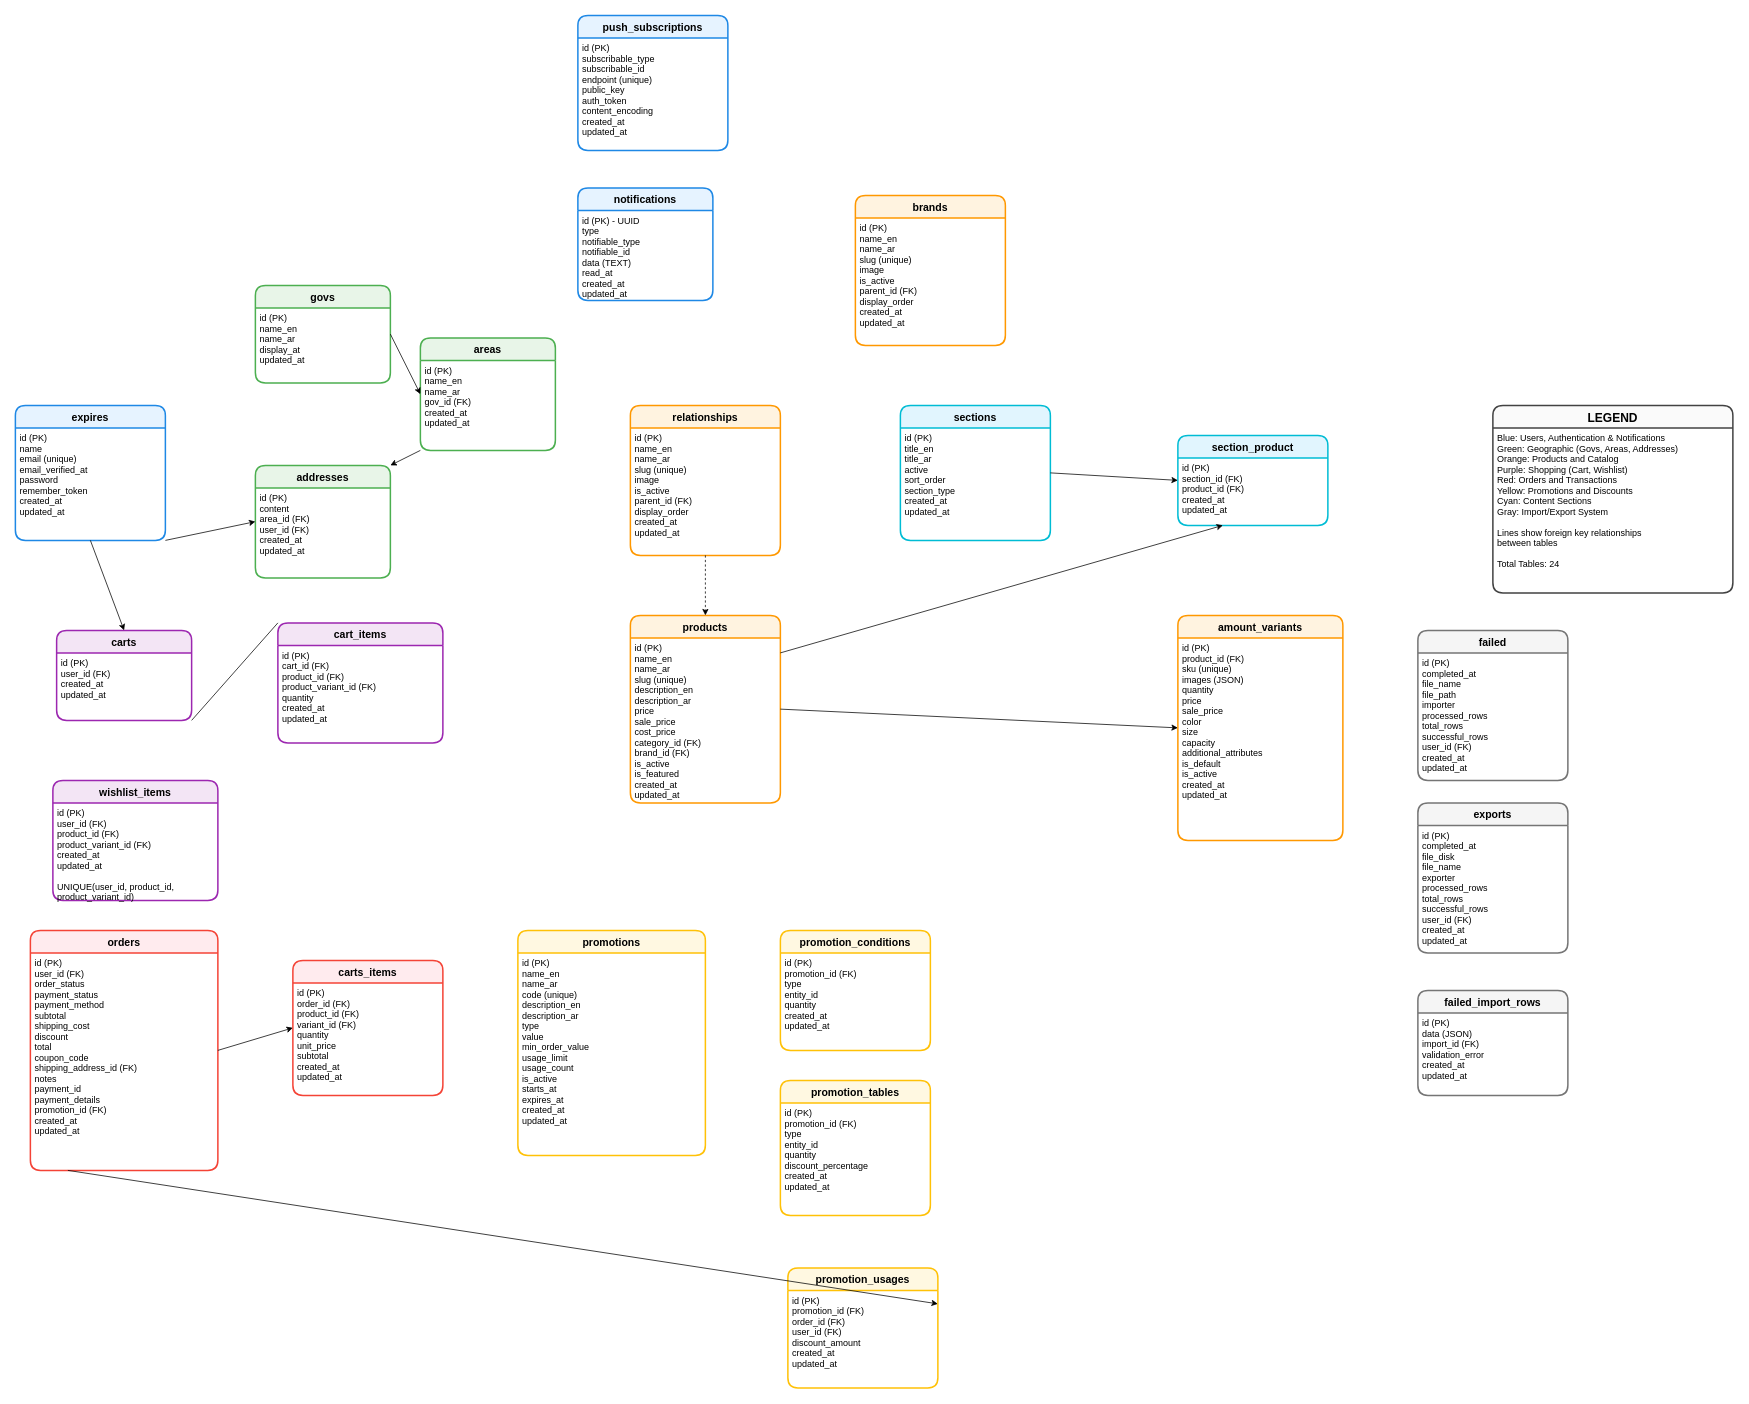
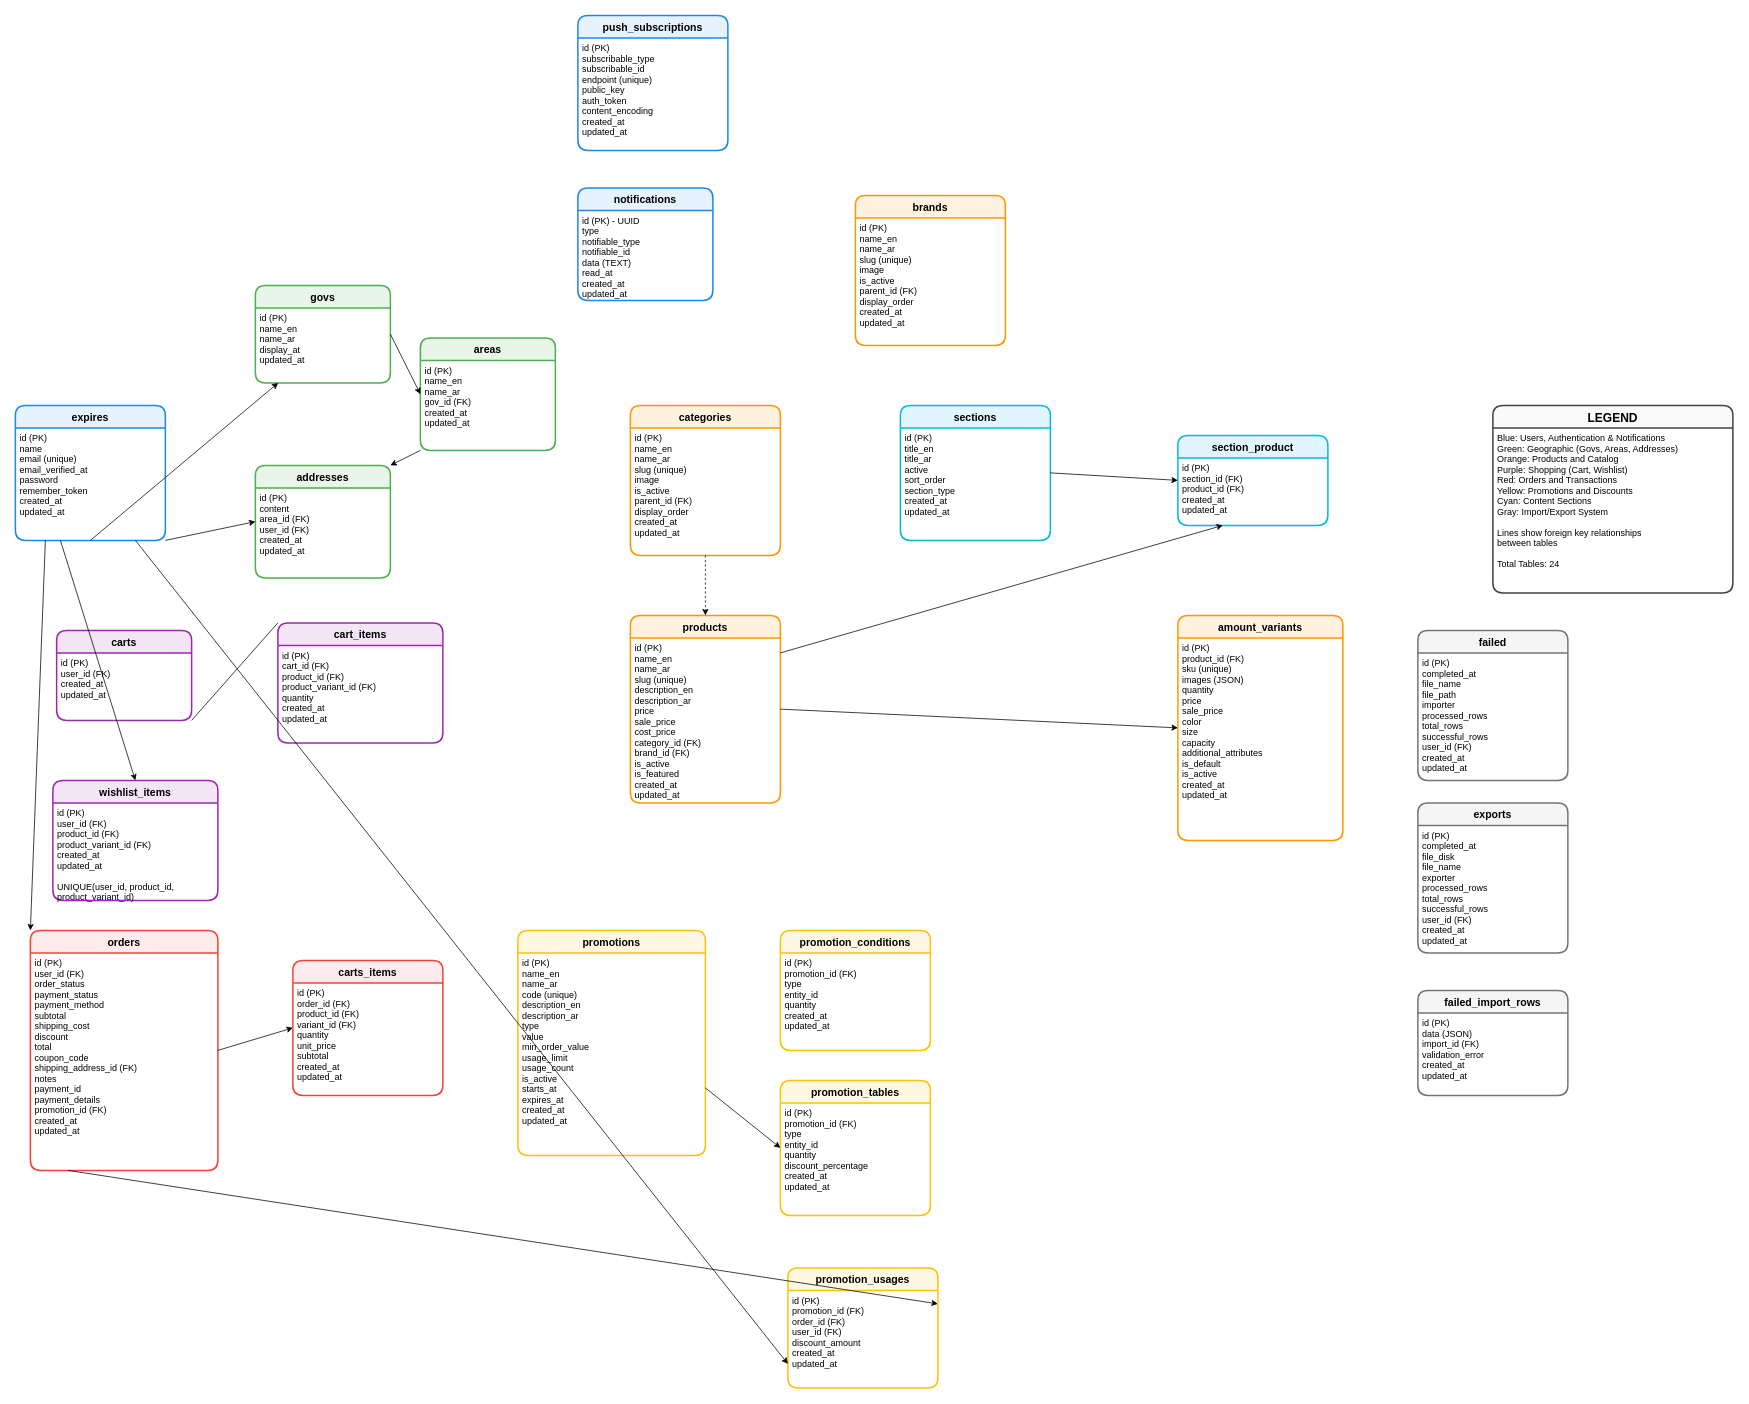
- <mxCell id="10" value="relationships" style="swimlane;childLayout=stackLayout;horizontal=1;startSize=30;horizontalStack=0;rounded=1;fontSize=14;fontStyle=1;strokeWidth=2;resizeParent=0;resizeLast=1;shadow=0;dashed=0;align=center;fillColor=#FFF3E0;strokeColor=#FF9800;" parent="1" vertex="1"><mxGeometry x="840" y="540" width="200" height="200" as="geometry" /></mxCell>
+ <mxCell id="10" value="categories" style="swimlane;childLayout=stackLayout;horizontal=1;startSize=30;horizontalStack=0;rounded=1;fontSize=14;fontStyle=1;strokeWidth=2;resizeParent=0;resizeLast=1;shadow=0;dashed=0;align=center;fillColor=#FFF3E0;strokeColor=#FF9800;" parent="1" vertex="1"><mxGeometry x="840" y="540" width="200" height="200" as="geometry" /></mxCell>
- <mxCell id="55" style="endArrow=classic;html=1;rounded=0;exitX=0.5;exitY=1;exitDx=0;exitDy=0;entryX=0.5;entryY=0;entryDx=0;entryDy=0;" parent="1" source="2" target="18" edge="1"><mxGeometry width="50" height="50" relative="1" as="geometry"><mxPoint x="140" y="720" as="sourcePoint" /><mxPoint x="130" y="840" as="targetPoint" /></mxGeometry></mxCell>
+ <mxCell id="55" style="endArrow=classic;html=1;rounded=0;exitX=0.5;exitY=1;exitDx=0;exitDy=0;" parent="1" source="2" target="5" edge="1"><mxGeometry width="50" height="50" relative="1" as="geometry"><mxPoint x="140" y="720" as="sourcePoint" /><mxPoint x="130" y="840" as="targetPoint" /></mxGeometry></mxCell>
+ <mxCell id="59" style="endArrow=classic;html=1;rounded=0;exitX=0.3;exitY=1;exitDx=0;exitDy=0;entryX=0.5;entryY=0;entryDx=0;entryDy=0;" parent="1" source="2" target="30" edge="1"><mxGeometry width="50" height="50" relative="1" as="geometry"><mxPoint x="100" y="720" as="sourcePoint" /><mxPoint x="150" y="1040" as="targetPoint" /></mxGeometry></mxCell>
+ <mxCell id="57" style="endArrow=classic;html=1;rounded=0;exitX=0.2;exitY=1;exitDx=0;exitDy=0;entryX=0;entryY=0;entryDx=0;entryDy=0;" parent="1" source="2" target="22" edge="1"><mxGeometry width="50" height="50" relative="1" as="geometry"><mxPoint x="80" y="720" as="sourcePoint" /><mxPoint x="40" y="1240" as="targetPoint" /></mxGeometry></mxCell>
+ <mxCell id="64" style="endArrow=classic;html=1;rounded=0;exitX=0.8;exitY=1;exitDx=0;exitDy=0;entryX=0;entryY=0.8;entryDx=0;entryDy=0;" parent="1" source="2" target="46" edge="1"><mxGeometry width="50" height="50" relative="1" as="geometry"><mxPoint x="200" y="720" as="sourcePoint" /><mxPoint x="640" y="1740" as="targetPoint" /></mxGeometry></mxCell>
+ <mxCell id="62" style="endArrow=classic;html=1;rounded=0;exitX=1;exitY=0.7;exitDx=0;exitDy=0;entryX=0;entryY=0.5;entryDx=0;entryDy=0;" parent="1" source="26" target="44" edge="1"><mxGeometry width="50" height="50" relative="1" as="geometry"><mxPoint x="940" y="1440" as="sourcePoint" /><mxPoint x="1040" y="1530" as="targetPoint" /></mxGeometry></mxCell>
